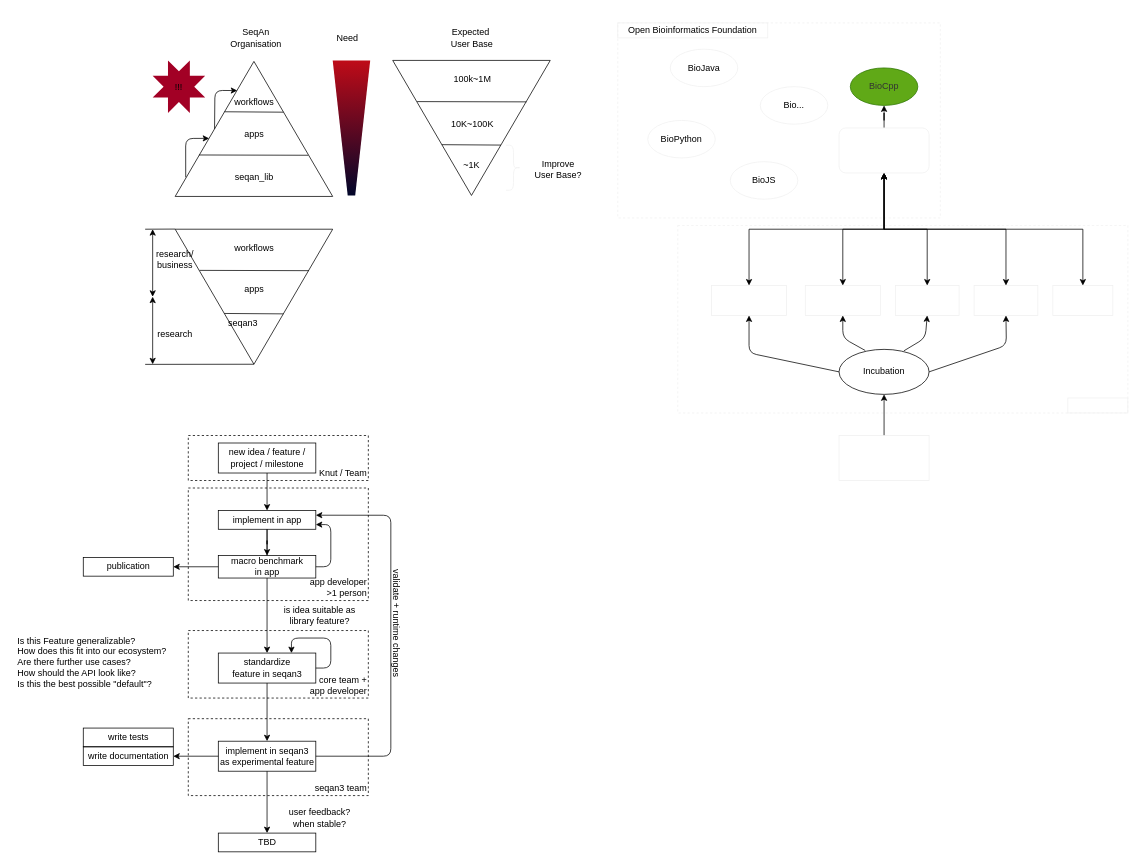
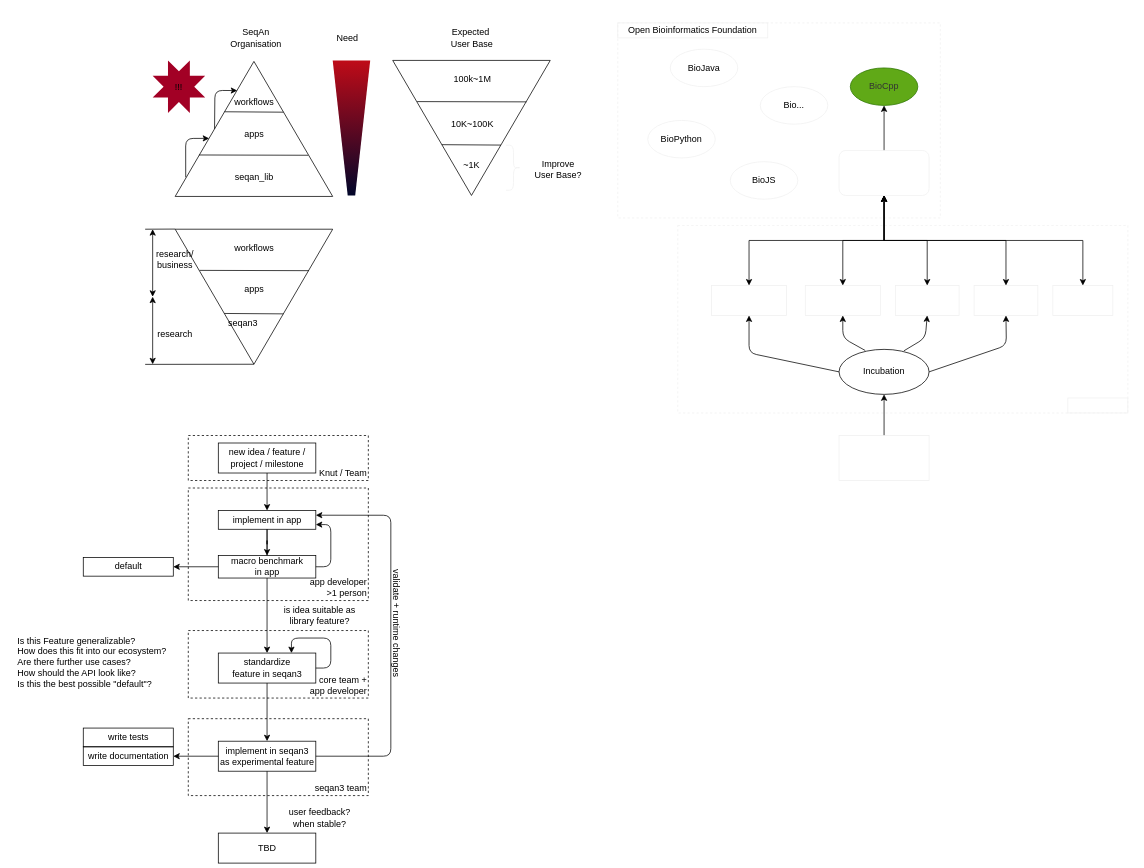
- <mxCell id="99" value="&lt;font color=&quot;#ffffff&quot;&gt;Standardisation&lt;/font&gt;" style="rounded=1;whiteSpace=wrap;html=1;strokeColor=#f0f0f0;fillColor=none;gradientColor=none;fontColor=#333333;" vertex="1" parent="1"><mxGeometry x="1118" y="170" width="120" height="60" as="geometry" /></mxCell>
+ <mxCell id="99" value="&lt;font color=&quot;#ffffff&quot;&gt;Standardisation&lt;/font&gt;" style="rounded=1;whiteSpace=wrap;html=1;strokeColor=#f0f0f0;fillColor=none;gradientColor=none;fontColor=#333333;" vertex="1" parent="1"><mxGeometry x="1118" y="200" width="120" height="60" as="geometry" /></mxCell>
- <mxCell id="64" value="publication" style="rounded=0;whiteSpace=wrap;html=1;fillColor=none;" vertex="1" parent="1"><mxGeometry x="110.5" y="742.5" width="120" height="25" as="geometry" /></mxCell>
+ <mxCell id="64" value="default" style="rounded=0;whiteSpace=wrap;html=1;fillColor=none;" vertex="1" parent="1"><mxGeometry x="110.5" y="742.5" width="120" height="25" as="geometry" /></mxCell>
- <mxCell id="73" value="TBD" style="rounded=0;whiteSpace=wrap;html=1;fillColor=none;" vertex="1" parent="1"><mxGeometry x="290.5" y="1110" width="130" height="25" as="geometry" /></mxCell>
+ <mxCell id="73" value="TBD" style="rounded=0;whiteSpace=wrap;html=1;fillColor=none;" vertex="1" parent="1"><mxGeometry x="290.5" y="1110" width="130" height="40" as="geometry" /></mxCell>
